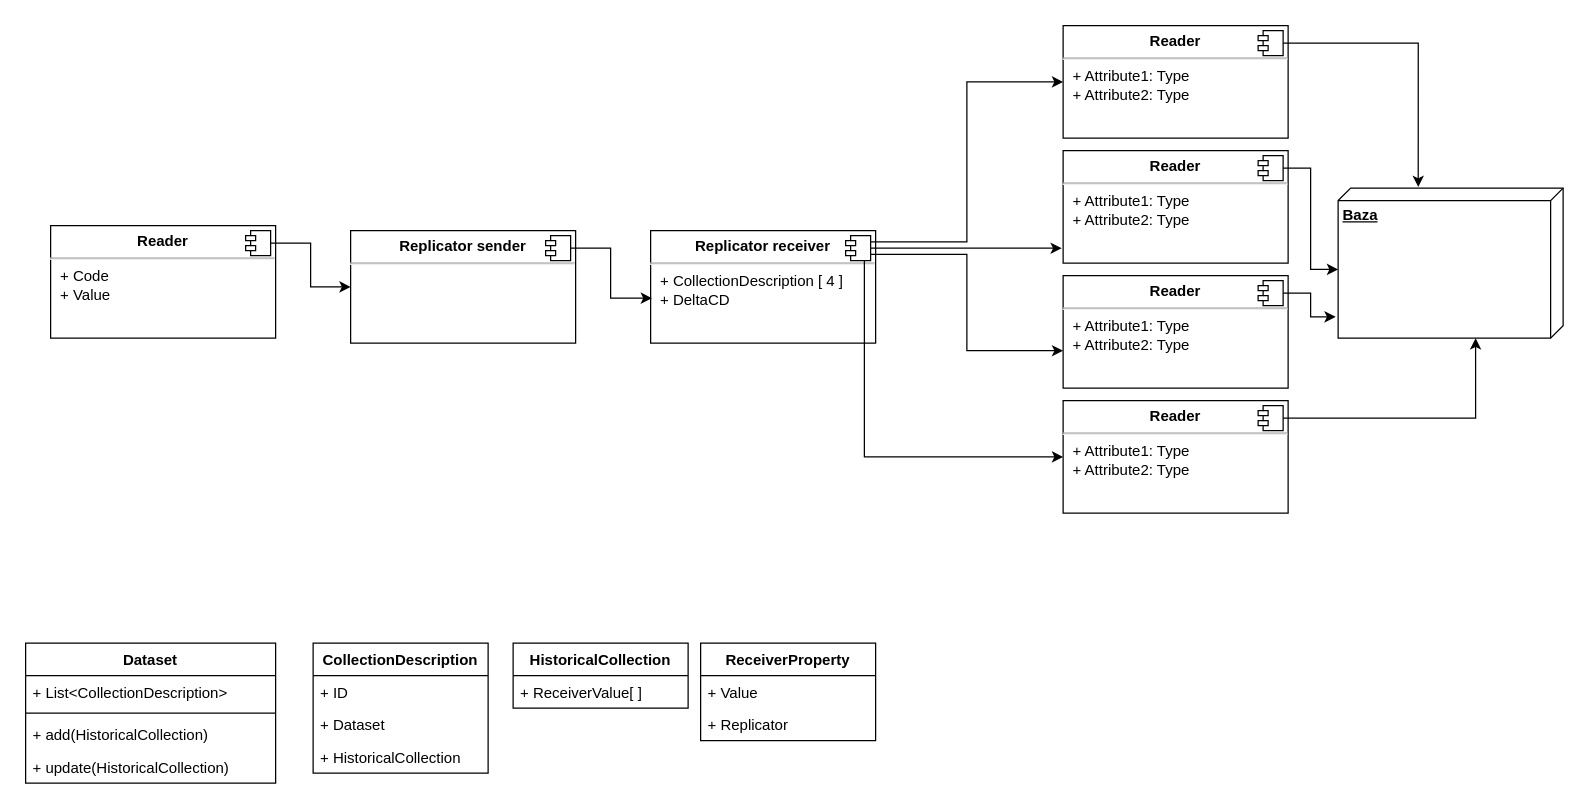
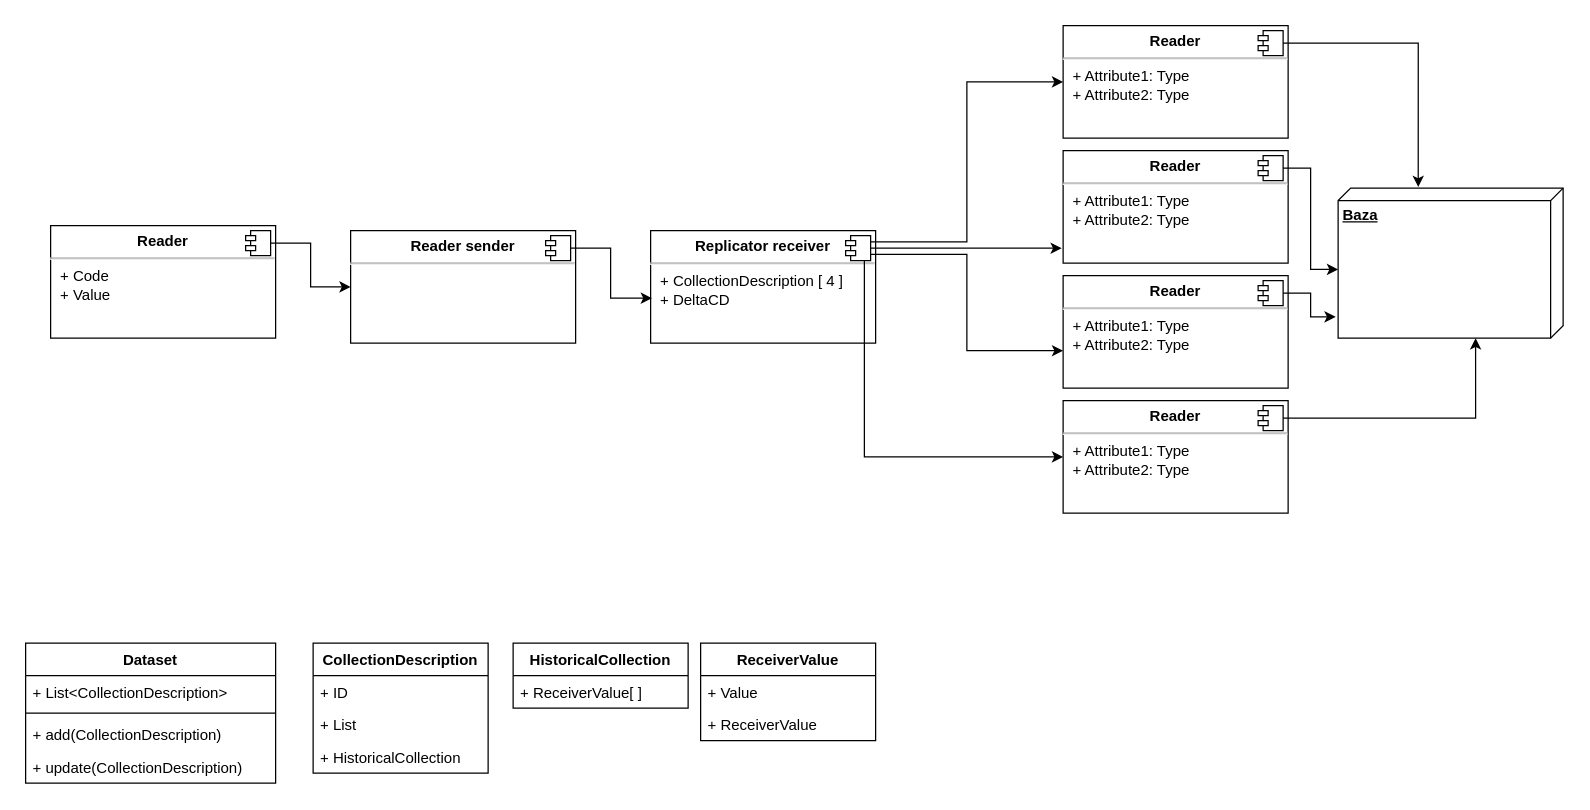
- <mxCell id="23" value="&lt;p style=&quot;margin:0px;margin-top:6px;text-align:center;&quot;&gt;&lt;b&gt;Replicator sender&lt;br&gt;&lt;/b&gt;&lt;/p&gt;&lt;hr&gt;&lt;p style=&quot;margin:0px;margin-left:8px;&quot;&gt;&lt;br&gt;&lt;br&gt;&lt;/p&gt;" style="align=left;overflow=fill;html=1;dropTarget=0;" parent="1" vertex="1"><mxGeometry x="280" y="184" width="180" height="90" as="geometry" /></mxCell>
+ <mxCell id="23" value="&lt;p style=&quot;margin:0px;margin-top:6px;text-align:center;&quot;&gt;&lt;b&gt;Reader sender&lt;br&gt;&lt;/b&gt;&lt;/p&gt;&lt;hr&gt;&lt;p style=&quot;margin:0px;margin-left:8px;&quot;&gt;&lt;br&gt;&lt;br&gt;&lt;/p&gt;" style="align=left;overflow=fill;html=1;dropTarget=0;" parent="1" vertex="1"><mxGeometry x="280" y="184" width="180" height="90" as="geometry" /></mxCell>
- <mxCell id="32" value="ReceiverProperty" style="swimlane;fontStyle=1;childLayout=stackLayout;horizontal=1;startSize=26;fillColor=none;horizontalStack=0;resizeParent=1;resizeParentMax=0;resizeLast=0;collapsible=1;marginBottom=0;" parent="1" vertex="1"><mxGeometry x="560" y="514" width="140" height="78" as="geometry" /></mxCell>
+ <mxCell id="32" value="ReceiverValue" style="swimlane;fontStyle=1;childLayout=stackLayout;horizontal=1;startSize=26;fillColor=none;horizontalStack=0;resizeParent=1;resizeParentMax=0;resizeLast=0;collapsible=1;marginBottom=0;" parent="1" vertex="1"><mxGeometry x="560" y="514" width="140" height="78" as="geometry" /></mxCell>
- <mxCell id="28" value="+ Dataset" style="text;strokeColor=none;fillColor=none;align=left;verticalAlign=top;spacingLeft=4;spacingRight=4;overflow=hidden;rotatable=0;points=[[0,0.5],[1,0.5]];portConstraint=eastwest;" parent="26" vertex="1"><mxGeometry y="52" width="140" height="26" as="geometry" /></mxCell>
+ <mxCell id="28" value="+ List" style="text;strokeColor=none;fillColor=none;align=left;verticalAlign=top;spacingLeft=4;spacingRight=4;overflow=hidden;rotatable=0;points=[[0,0.5],[1,0.5]];portConstraint=eastwest;" parent="26" vertex="1"><mxGeometry y="52" width="140" height="26" as="geometry" /></mxCell>
- <mxCell id="34" value="+ Replicator" style="text;strokeColor=none;fillColor=none;align=left;verticalAlign=top;spacingLeft=4;spacingRight=4;overflow=hidden;rotatable=0;points=[[0,0.5],[1,0.5]];portConstraint=eastwest;" parent="32" vertex="1"><mxGeometry y="52" width="140" height="26" as="geometry" /></mxCell>
+ <mxCell id="34" value="+ ReceiverValue" style="text;strokeColor=none;fillColor=none;align=left;verticalAlign=top;spacingLeft=4;spacingRight=4;overflow=hidden;rotatable=0;points=[[0,0.5],[1,0.5]];portConstraint=eastwest;" parent="32" vertex="1"><mxGeometry y="52" width="140" height="26" as="geometry" /></mxCell>
- <mxCell id="38" value="+ add(HistoricalCollection)" style="text;strokeColor=none;fillColor=none;align=left;verticalAlign=top;spacingLeft=4;spacingRight=4;overflow=hidden;rotatable=0;points=[[0,0.5],[1,0.5]];portConstraint=eastwest;" parent="35" vertex="1"><mxGeometry y="60" width="200" height="26" as="geometry" /></mxCell>
+ <mxCell id="38" value="+ add(CollectionDescription)" style="text;strokeColor=none;fillColor=none;align=left;verticalAlign=top;spacingLeft=4;spacingRight=4;overflow=hidden;rotatable=0;points=[[0,0.5],[1,0.5]];portConstraint=eastwest;" parent="35" vertex="1"><mxGeometry y="60" width="200" height="26" as="geometry" /></mxCell>
- <mxCell id="39" value="+ update(HistoricalCollection)" style="text;strokeColor=none;fillColor=none;align=left;verticalAlign=top;spacingLeft=4;spacingRight=4;overflow=hidden;rotatable=0;points=[[0,0.5],[1,0.5]];portConstraint=eastwest;" parent="35" vertex="1"><mxGeometry y="86" width="200" height="26" as="geometry" /></mxCell>
+ <mxCell id="39" value="+ update(CollectionDescription)" style="text;strokeColor=none;fillColor=none;align=left;verticalAlign=top;spacingLeft=4;spacingRight=4;overflow=hidden;rotatable=0;points=[[0,0.5],[1,0.5]];portConstraint=eastwest;" parent="35" vertex="1"><mxGeometry y="86" width="200" height="26" as="geometry" /></mxCell>
